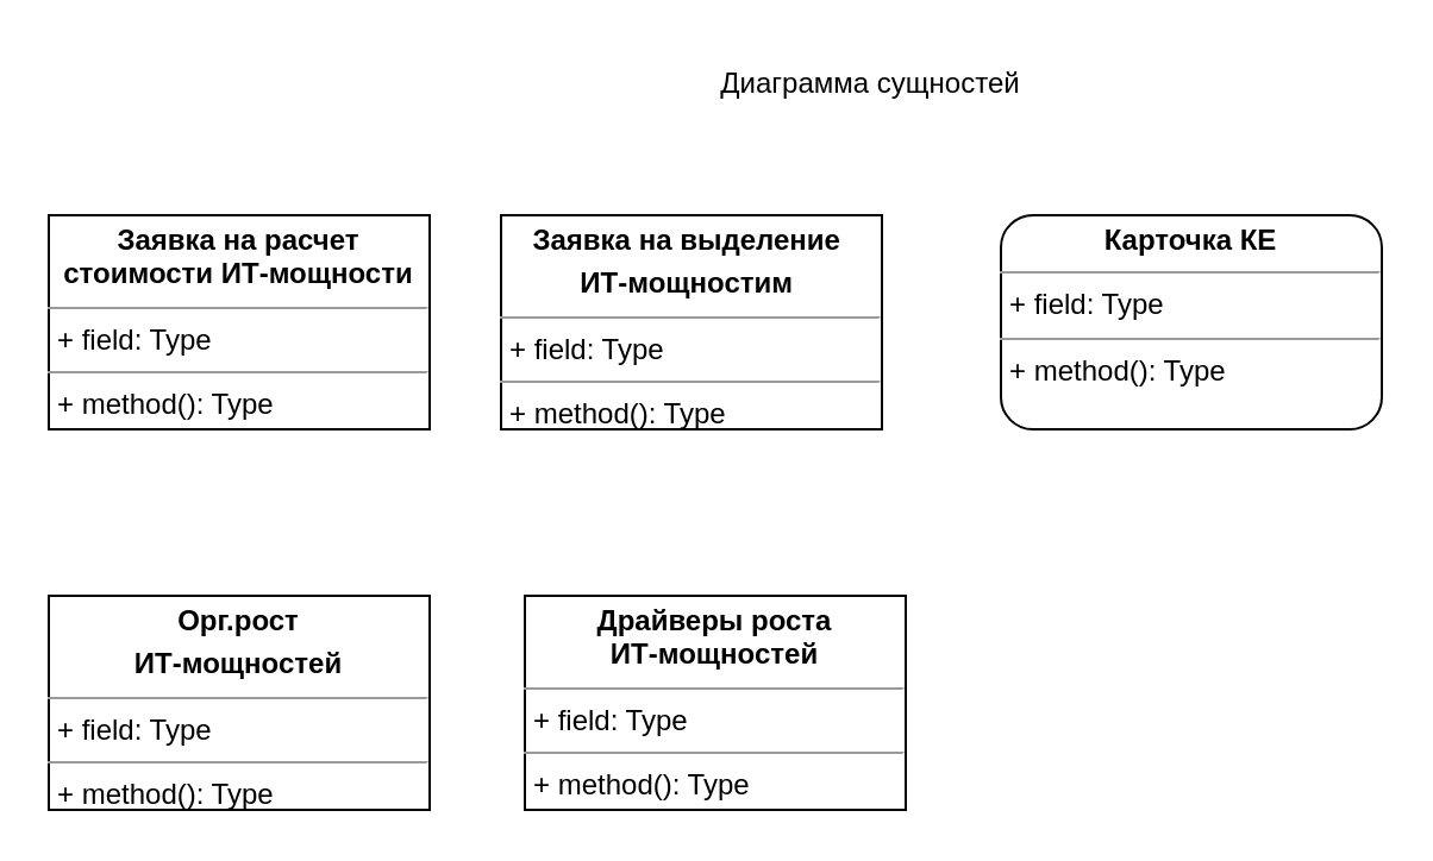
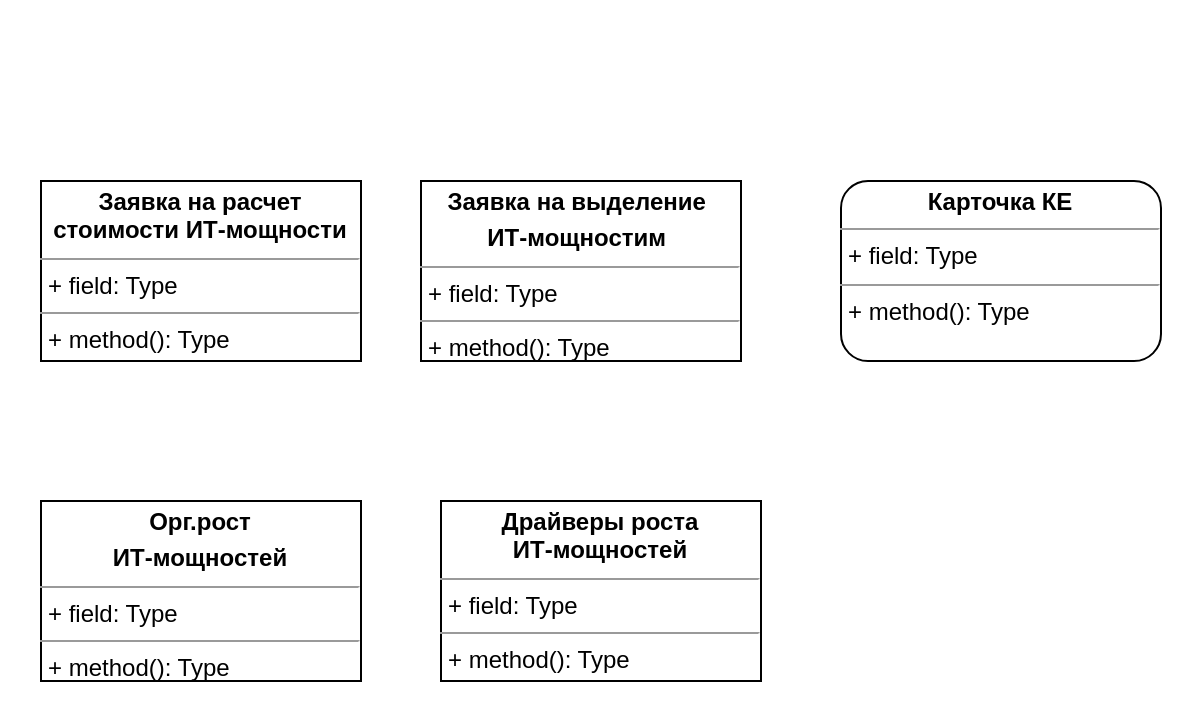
- <mxCell id="2" value="Диаграмма сущностей" style="text;html=1;resizable=0;autosize=1;align=center;verticalAlign=middle;points=[];fillColor=none;strokeColor=none;rounded=0;" vertex="1" parent="1"><mxGeometry x="290" y="20" width="150" height="30" as="geometry" /></mxCell>
